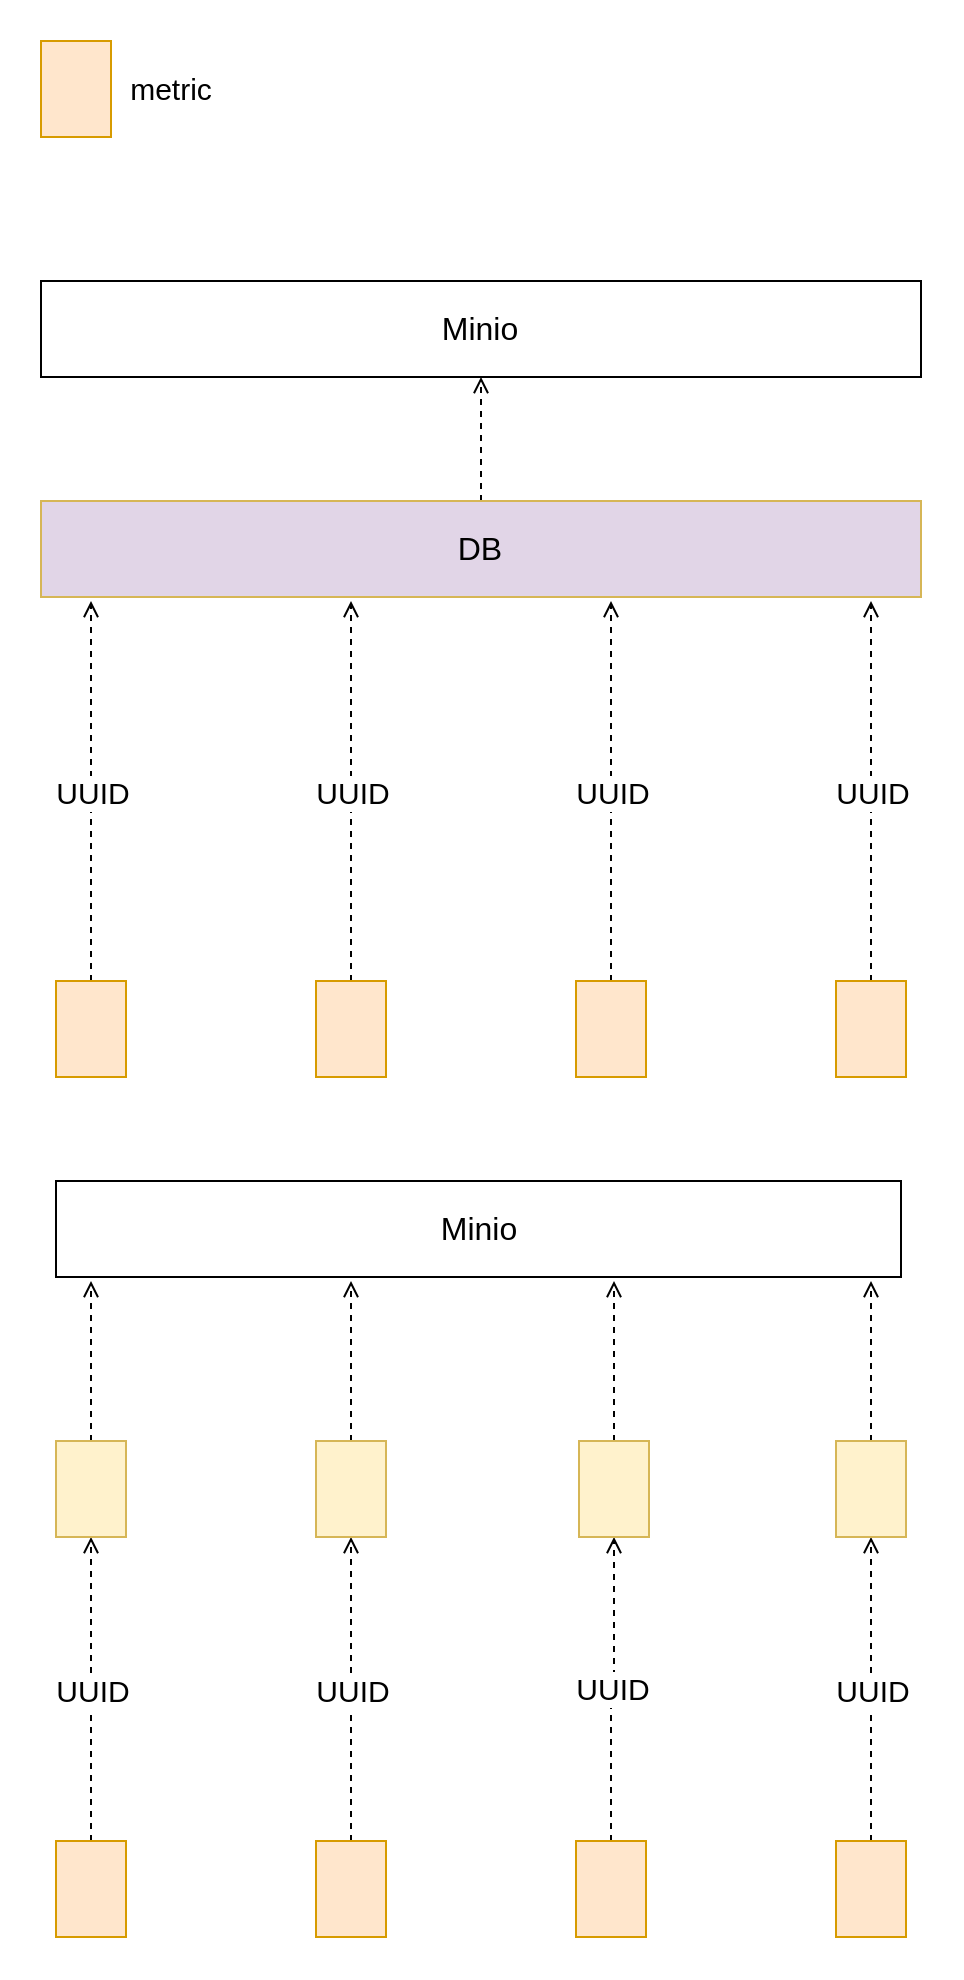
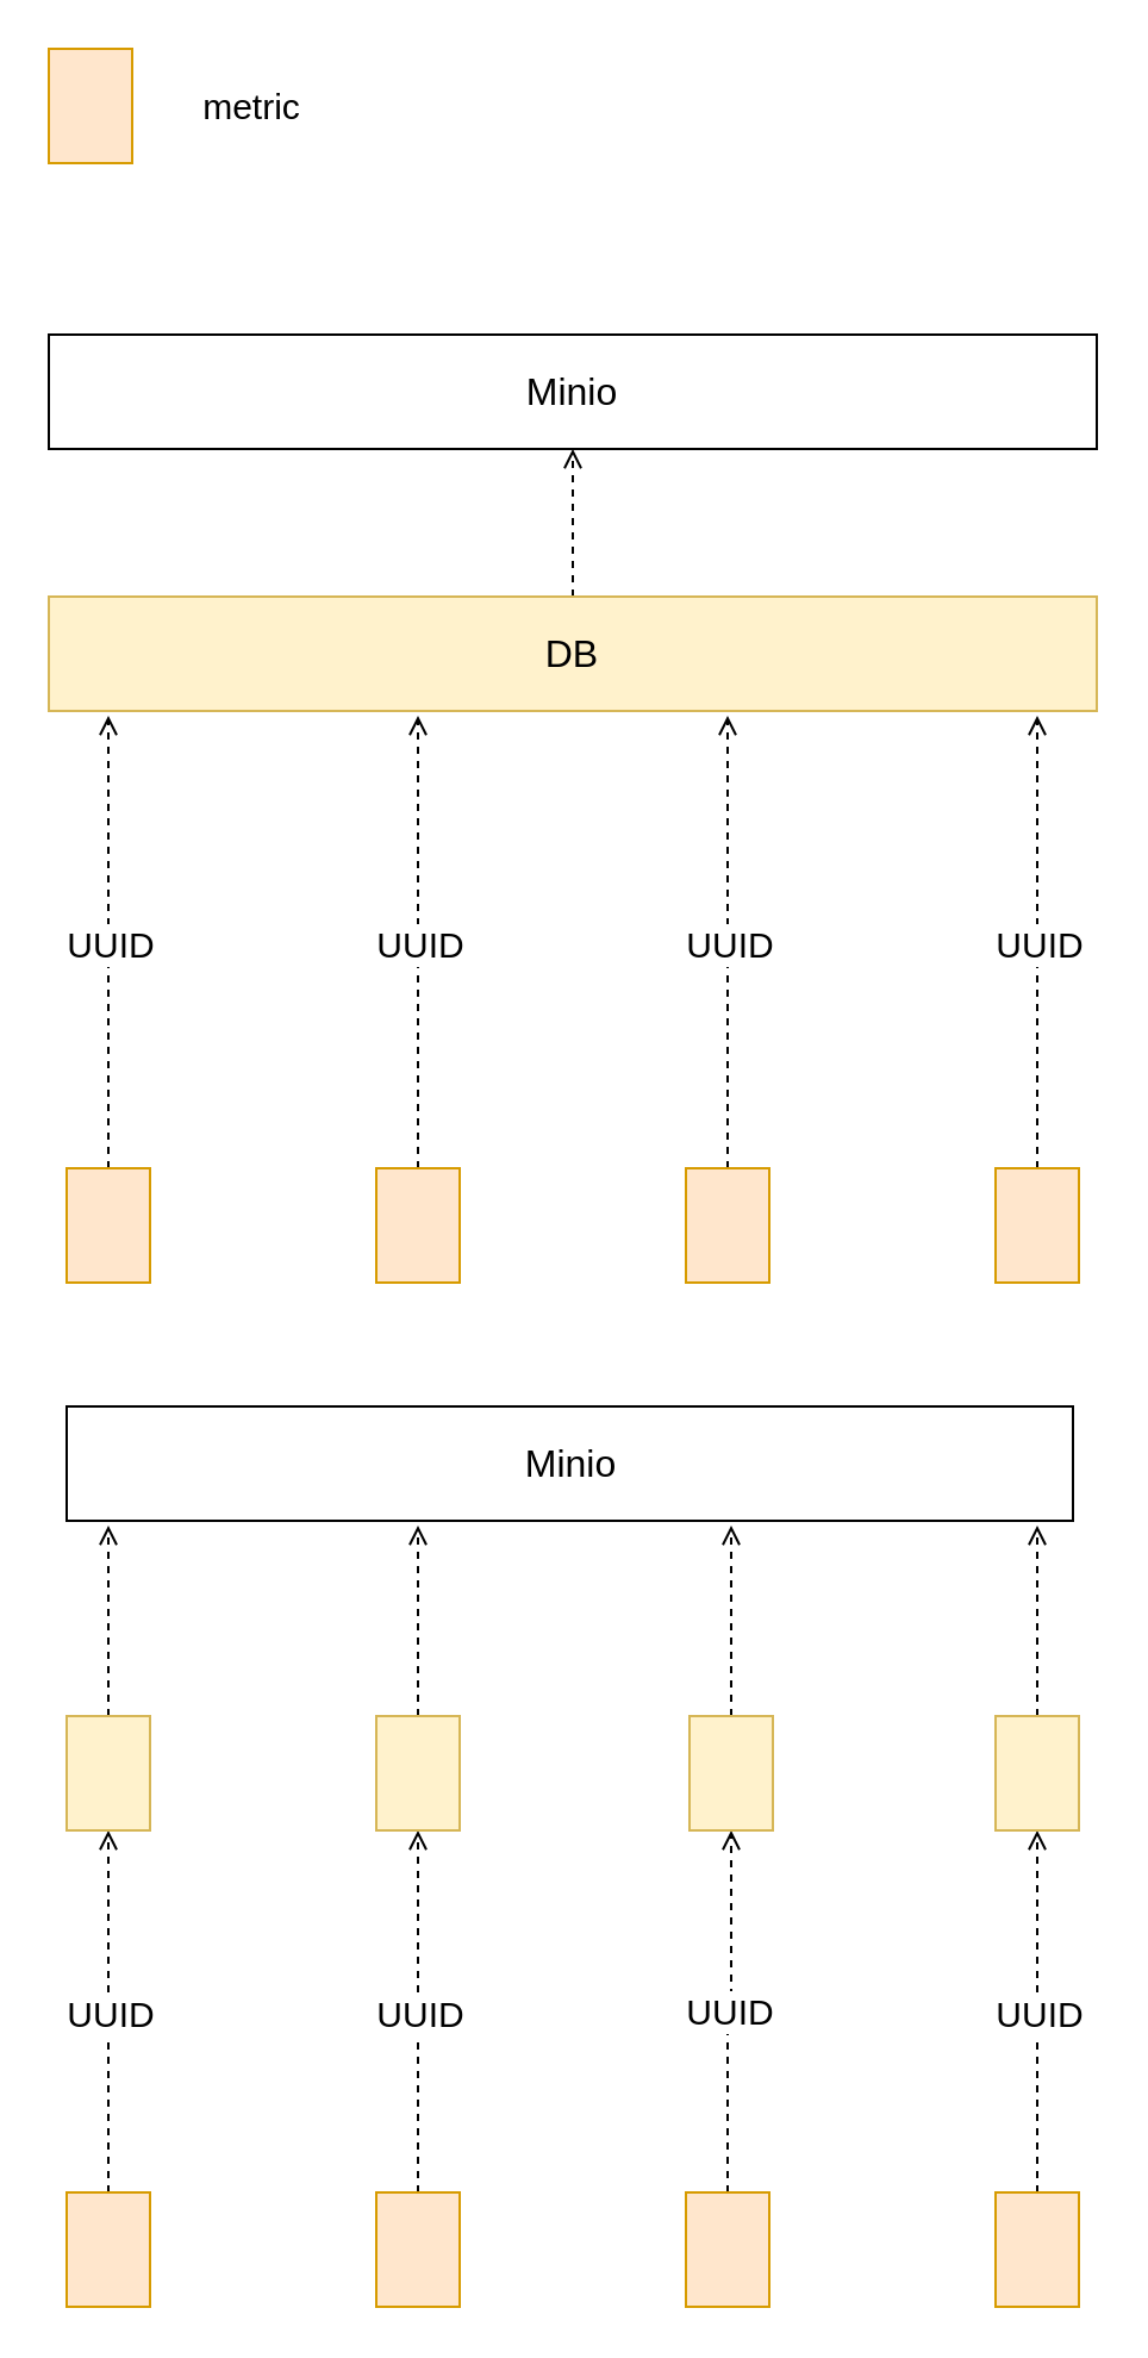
- <mxCell id="13" value="metric" style="text;html=1;align=center;verticalAlign=middle;resizable=0;points=[];autosize=1;strokeColor=none;fillColor=none;fontSize=15;" parent="1" vertex="1"><mxGeometry x="55" y="34" width="60" height="20" as="geometry" /></mxCell>
+ <mxCell id="13" value="metric" style="text;html=1;align=center;verticalAlign=middle;resizable=0;points=[];autosize=1;strokeColor=none;fillColor=none;fontSize=15;" parent="1" vertex="1"><mxGeometry x="75" y="34" width="60" height="20" as="geometry" /></mxCell>
- <mxCell id="15" value="DB" style="rounded=0;whiteSpace=wrap;html=1;strokeWidth=1;fontSize=16;fillColor=#e1d5e7;strokeColor=#d6b656;" parent="1" vertex="1"><mxGeometry x="20" y="250" width="440" height="48" as="geometry" /></mxCell>
+ <mxCell id="15" value="DB" style="rounded=0;whiteSpace=wrap;html=1;strokeWidth=1;fontSize=16;fillColor=#fff2cc;strokeColor=#d6b656;" parent="1" vertex="1"><mxGeometry x="20" y="250" width="440" height="48" as="geometry" /></mxCell>
